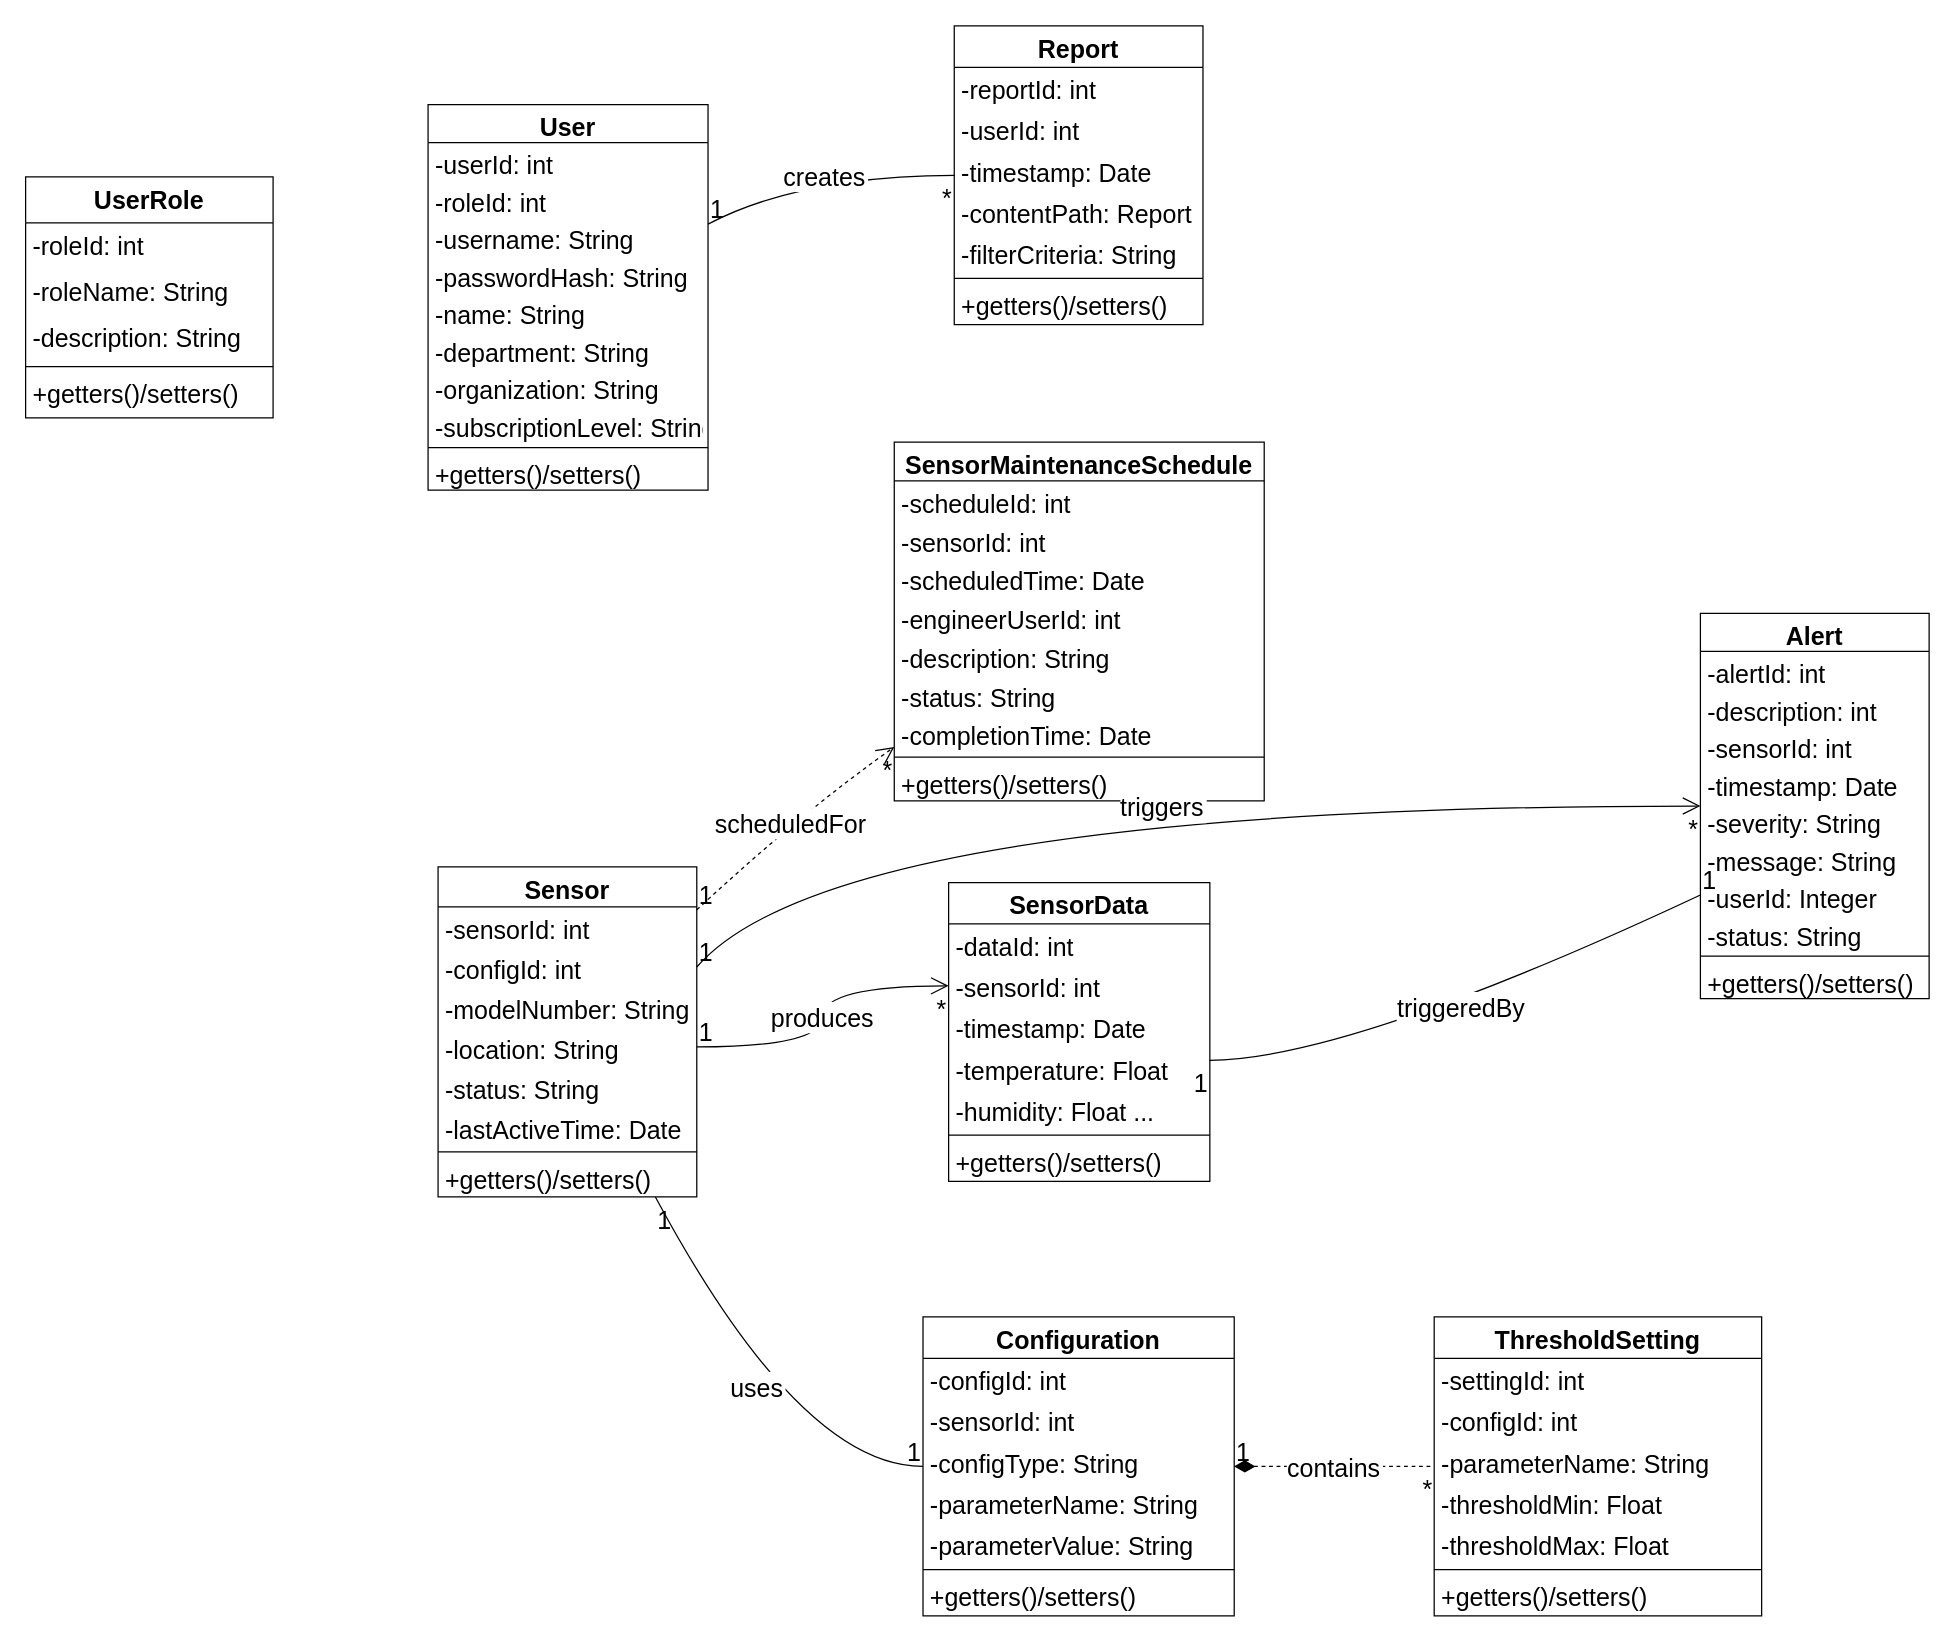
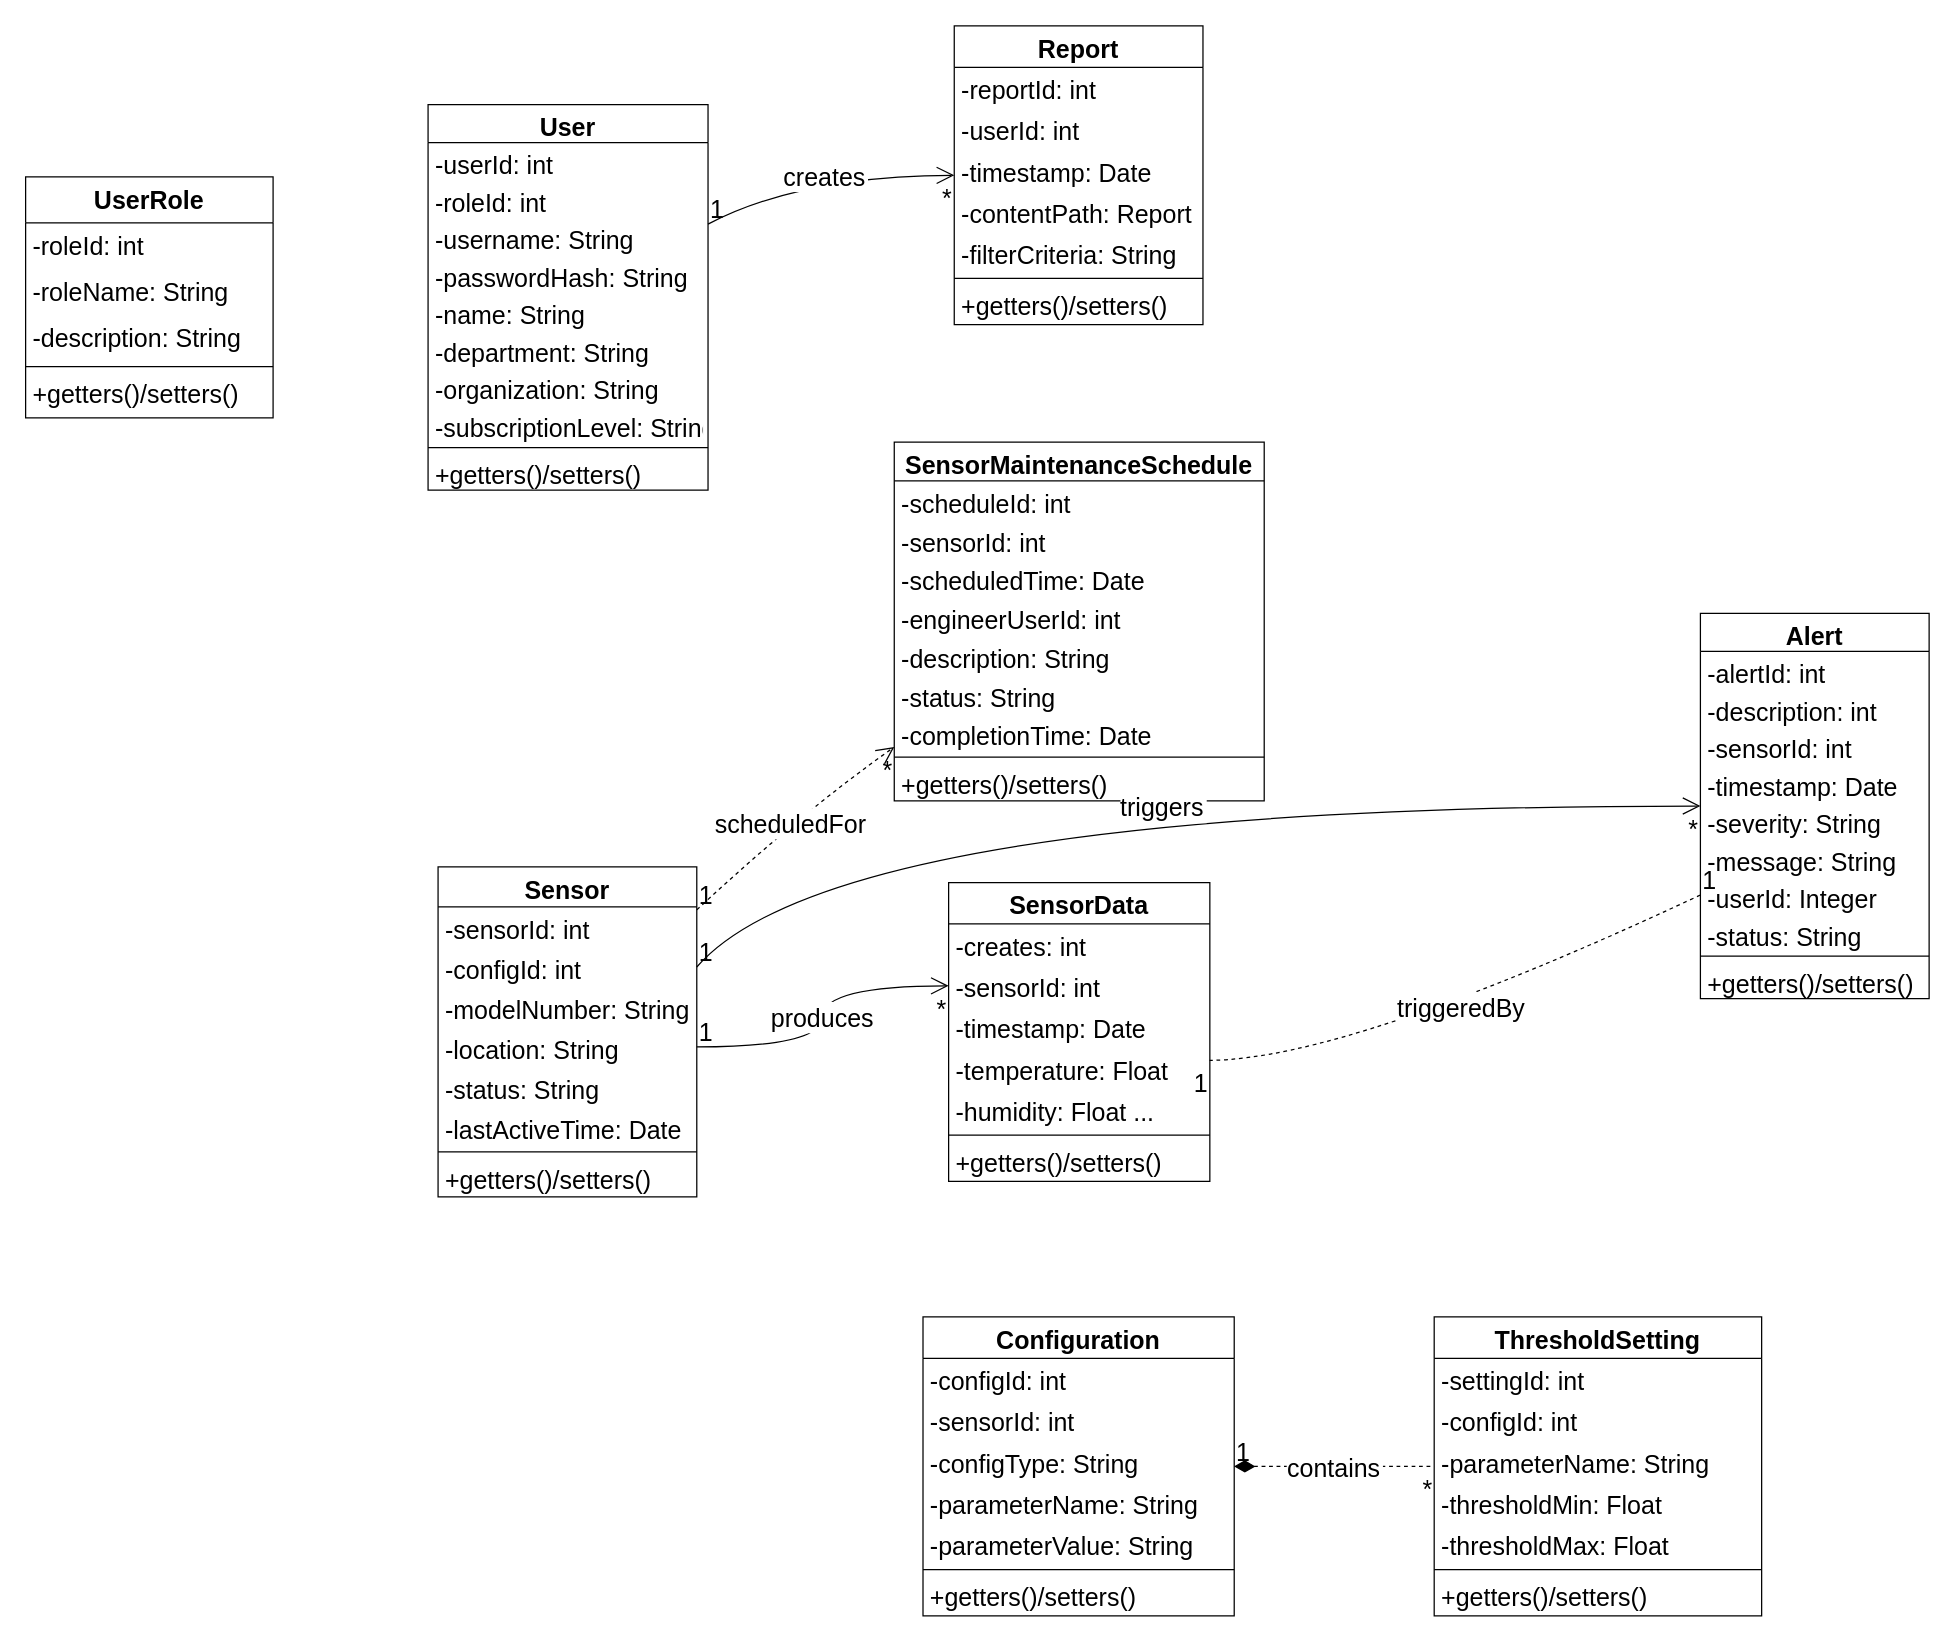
- <mxCell id="81" value="creates" style="curved=1;startArrow=none;endArrow=none;endSize=12;exitX=1;exitY=0.31;entryX=0;entryY=0.5;rounded=0;fontSize=20;" edge="1" parent="1" source="2" target="19"><mxGeometry relative="1" as="geometry"><Array as="points"><mxPoint x="640" y="140" /></Array></mxGeometry></mxCell>
+ <mxCell id="81" value="creates" style="curved=1;startArrow=none;endArrow=open;endSize=12;exitX=1;exitY=0.31;entryX=0;entryY=0.5;rounded=0;fontSize=20;" edge="1" parent="1" source="2" target="19"><mxGeometry relative="1" as="geometry"><Array as="points"><mxPoint x="640" y="140" /></Array></mxGeometry></mxCell>
- <mxCell id="96" value="triggeredBy" style="curved=1;startArrow=none;endArrow=none;exitX=0;exitY=0.5;entryX=0.999;entryY=0.306;rounded=0;entryDx=0;entryDy=0;entryPerimeter=0;exitDx=0;exitDy=0;fontSize=20;" edge="1" parent="1" source="59" target="40"><mxGeometry relative="1" as="geometry"><Array as="points"><mxPoint x="1079" y="847" /></Array></mxGeometry></mxCell>
+ <mxCell id="96" value="triggeredBy" style="curved=1;startArrow=none;endArrow=none;exitX=0;exitY=0.5;entryX=0.999;entryY=0.306;rounded=0;entryDx=0;entryDy=0;entryPerimeter=0;exitDx=0;exitDy=0;fontSize=20;dashed=1;" edge="1" parent="1" source="59" target="40"><mxGeometry relative="1" as="geometry"><Array as="points"><mxPoint x="1079" y="847" /></Array></mxGeometry></mxCell>
- <mxCell id="37" value="-dataId: int" style="text;strokeColor=none;fillColor=none;align=left;verticalAlign=top;spacingLeft=4;spacingRight=4;overflow=hidden;rotatable=0;points=[[0,0.5],[1,0.5]];portConstraint=eastwest;fontSize=20;" vertex="1" parent="36"><mxGeometry y="33.143" width="209" height="33" as="geometry" /></mxCell>
+ <mxCell id="37" value="-creates: int" style="text;strokeColor=none;fillColor=none;align=left;verticalAlign=top;spacingLeft=4;spacingRight=4;overflow=hidden;rotatable=0;points=[[0,0.5],[1,0.5]];portConstraint=eastwest;fontSize=20;" vertex="1" parent="36"><mxGeometry y="33.143" width="209" height="33" as="geometry" /></mxCell>
- <mxCell id="93" value="uses" style="curved=1;startArrow=none;endArrow=none;exitX=0.84;exitY=1;entryX=0;entryY=0.5;rounded=0;fontSize=20;" edge="1" parent="1" source="27" target="73"><mxGeometry relative="1" as="geometry"><Array as="points"><mxPoint x="640" y="1173" /></Array></mxGeometry></mxCell>
- <mxCell id="94" value="1" style="edgeLabel;resizable=0;labelBackgroundColor=none;fontSize=20;align=left;verticalAlign=top;" vertex="1" parent="93"><mxGeometry x="-1" relative="1" as="geometry" /></mxCell>
- <mxCell id="95" value="1" style="edgeLabel;resizable=0;labelBackgroundColor=none;fontSize=20;align=right;verticalAlign=bottom;" vertex="1" parent="93"><mxGeometry x="1" relative="1" as="geometry" /></mxCell>
